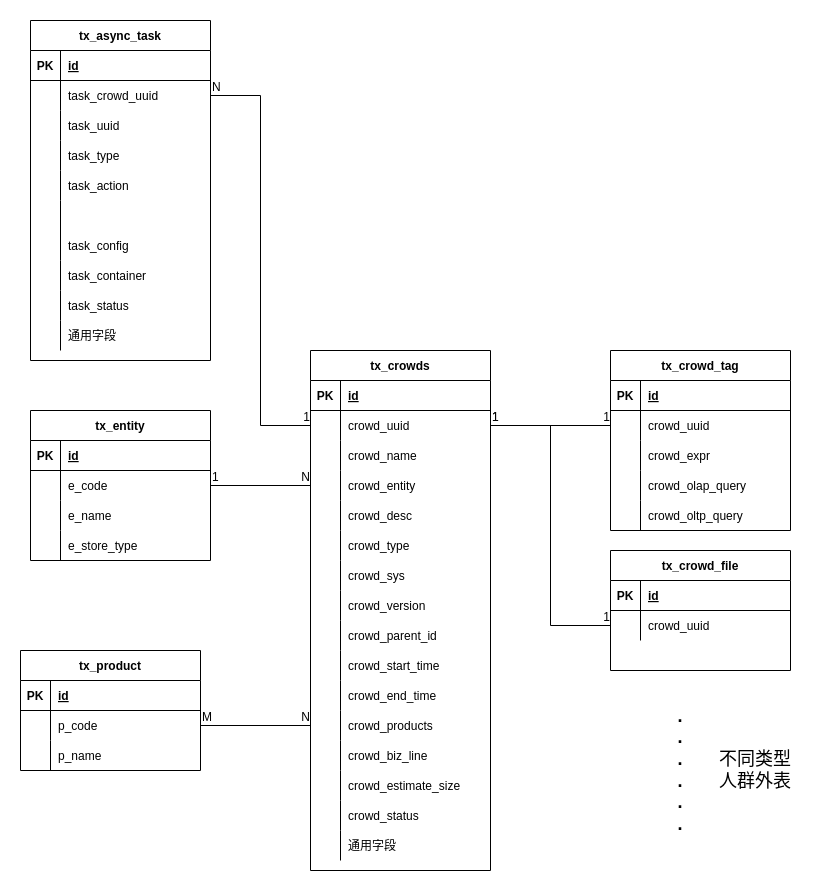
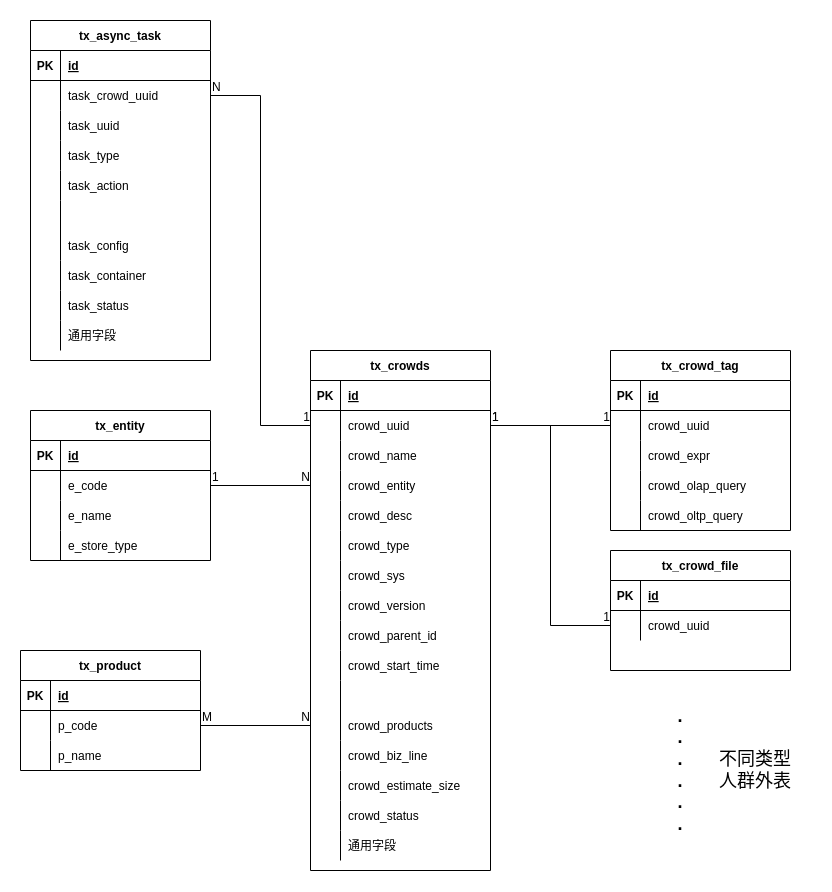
- <mxCell id="35" value="crowd_end_time" style="shape=partialRectangle;connectable=0;fillColor=none;top=0;left=0;bottom=0;right=0;align=left;spacingLeft=6;overflow=hidden;fontColor=default;strokeColor=default;" vertex="1" parent="33"><mxGeometry x="30" width="150" height="30" as="geometry"><mxRectangle width="150" height="30" as="alternateBounds" /></mxGeometry></mxCell>
